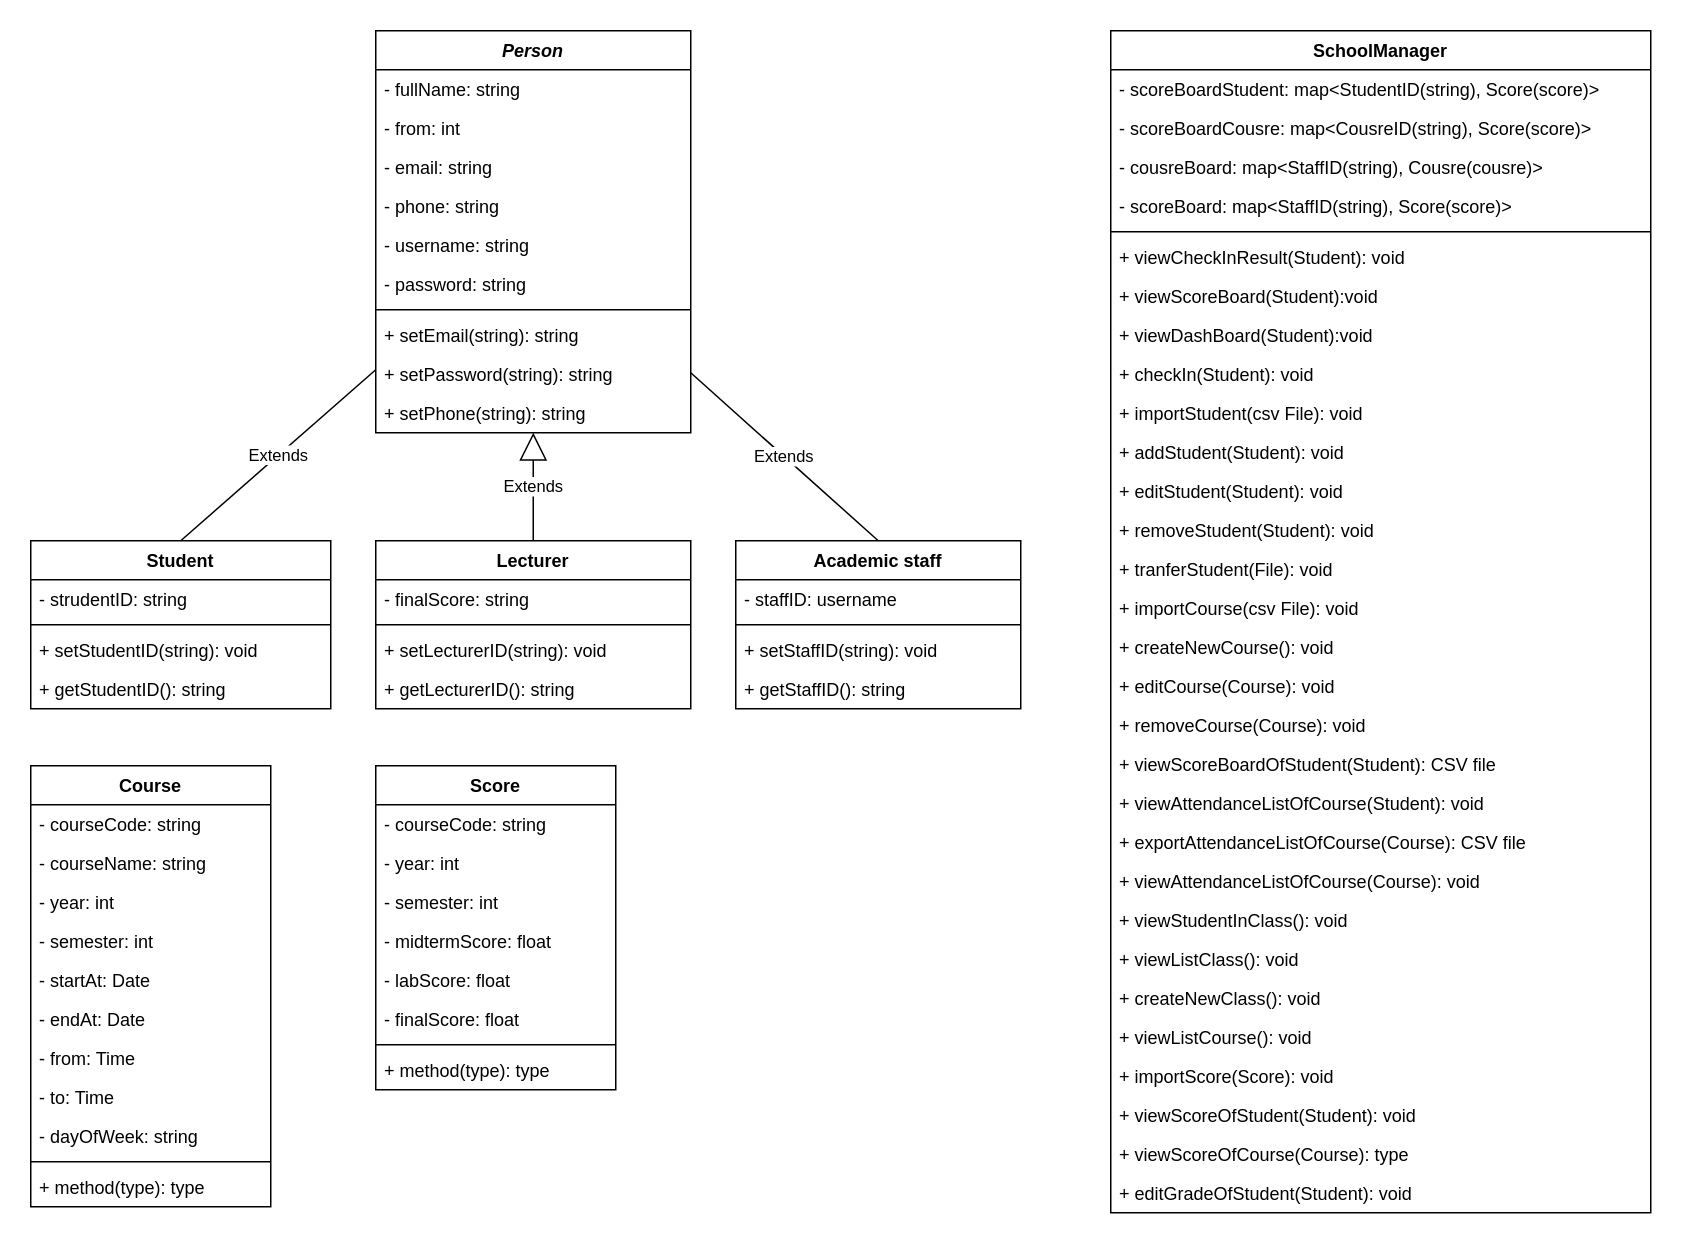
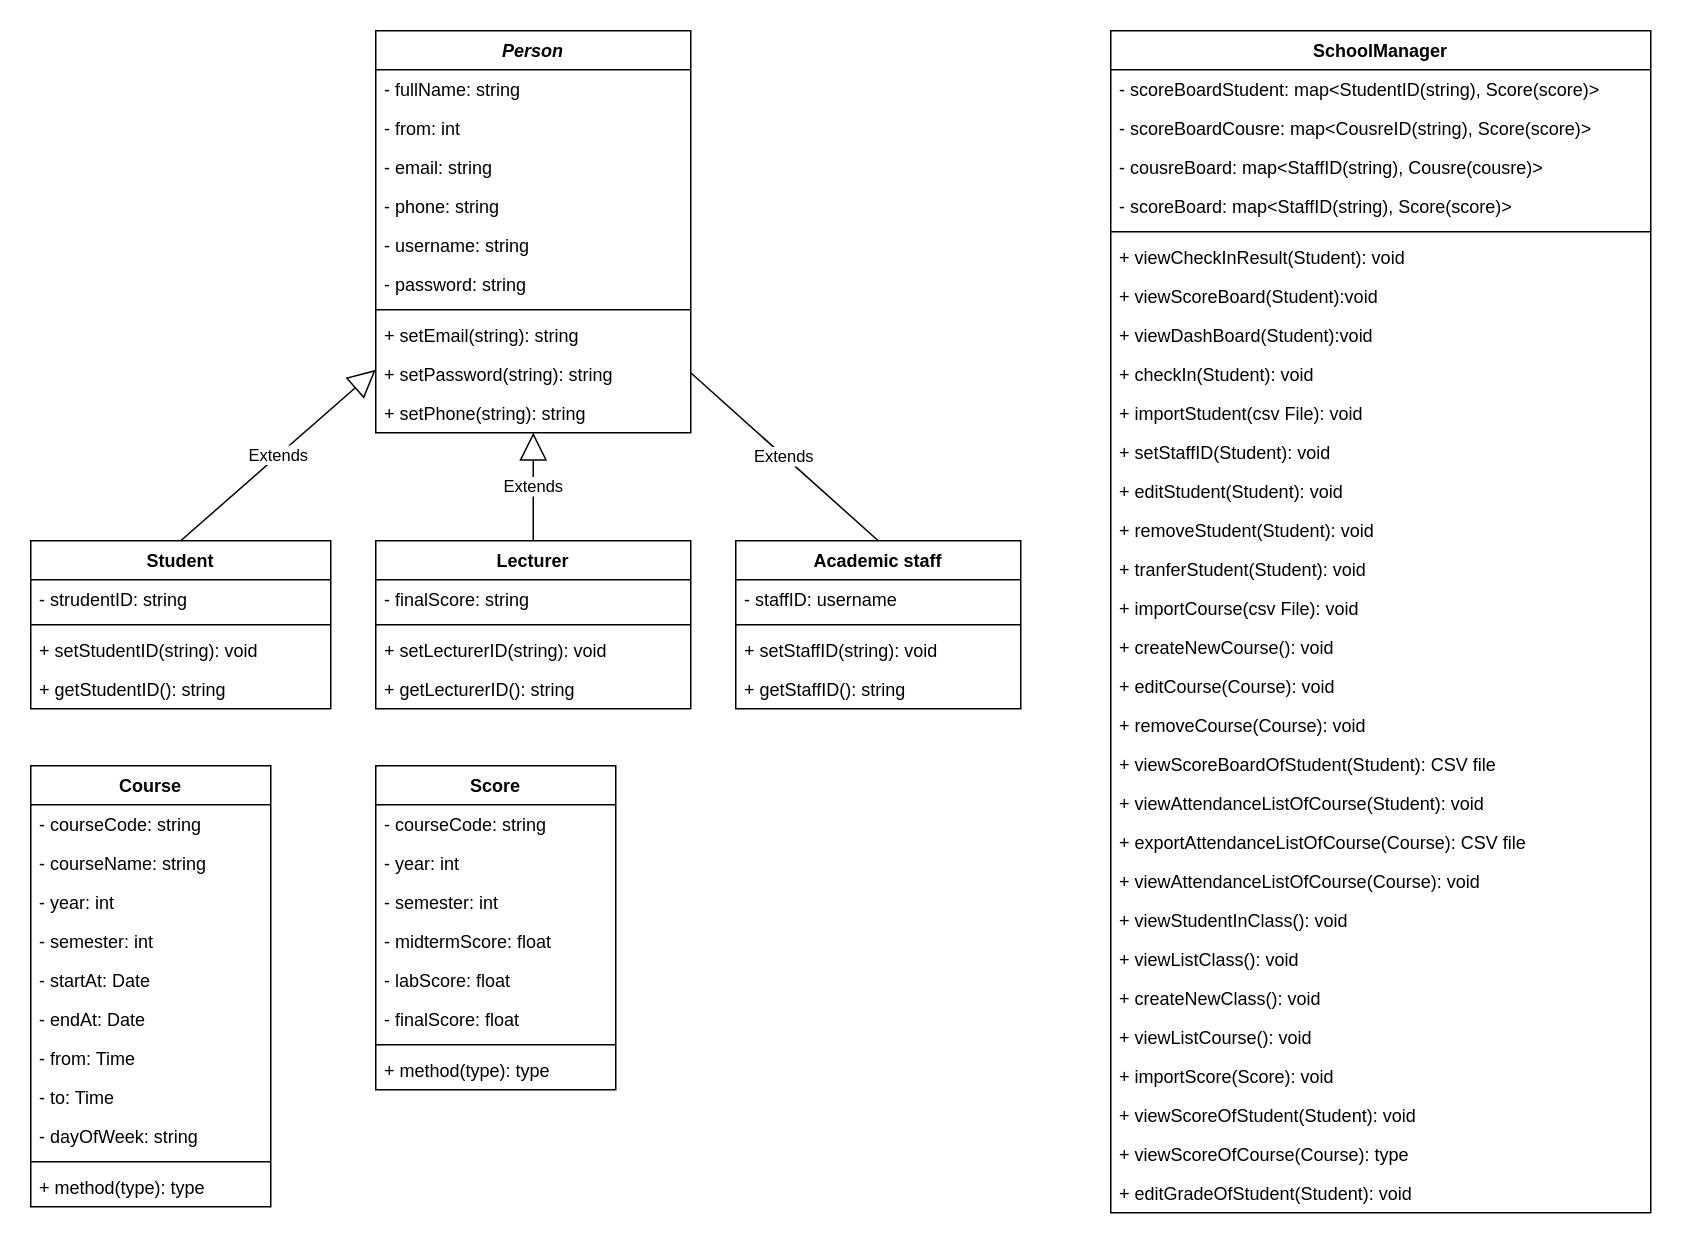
- <mxCell id="23" value="Extends" style="endArrow=none;endSize=16;endFill=0;html=1;rounded=0;exitX=0.5;exitY=0;exitDx=0;exitDy=0;" parent="1" source="13" target="2" edge="1"><mxGeometry width="160" relative="1" as="geometry"><mxPoint x="310" y="660" as="sourcePoint" /><mxPoint x="470" y="660" as="targetPoint" /></mxGeometry></mxCell>
+ <mxCell id="23" value="Extends" style="endArrow=block;endSize=16;endFill=0;html=1;rounded=0;exitX=0.5;exitY=0;exitDx=0;exitDy=0;" parent="1" source="13" target="2" edge="1"><mxGeometry width="160" relative="1" as="geometry"><mxPoint x="310" y="660" as="sourcePoint" /><mxPoint x="470" y="660" as="targetPoint" /></mxGeometry></mxCell>
- <mxCell id="63" value="+ addStudent(Student): void" style="text;strokeColor=none;fillColor=none;align=left;verticalAlign=top;spacingLeft=4;spacingRight=4;overflow=hidden;rotatable=0;points=[[0,0.5],[1,0.5]];portConstraint=eastwest;" parent="52" vertex="1"><mxGeometry y="268" width="360" height="26" as="geometry" /></mxCell>
+ <mxCell id="63" value="+ setStaffID(Student): void" style="text;strokeColor=none;fillColor=none;align=left;verticalAlign=top;spacingLeft=4;spacingRight=4;overflow=hidden;rotatable=0;points=[[0,0.5],[1,0.5]];portConstraint=eastwest;" parent="52" vertex="1"><mxGeometry y="268" width="360" height="26" as="geometry" /></mxCell>
- <mxCell id="66" value="+ tranferStudent(File): void" style="text;strokeColor=none;fillColor=none;align=left;verticalAlign=top;spacingLeft=4;spacingRight=4;overflow=hidden;rotatable=0;points=[[0,0.5],[1,0.5]];portConstraint=eastwest;" parent="52" vertex="1"><mxGeometry y="346" width="360" height="26" as="geometry" /></mxCell>
+ <mxCell id="66" value="+ tranferStudent(Student): void" style="text;strokeColor=none;fillColor=none;align=left;verticalAlign=top;spacingLeft=4;spacingRight=4;overflow=hidden;rotatable=0;points=[[0,0.5],[1,0.5]];portConstraint=eastwest;" parent="52" vertex="1"><mxGeometry y="346" width="360" height="26" as="geometry" /></mxCell>
